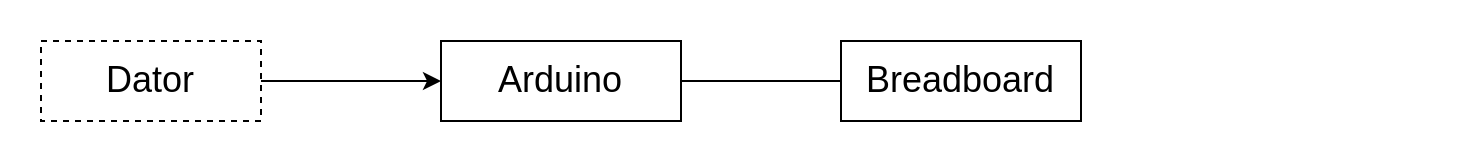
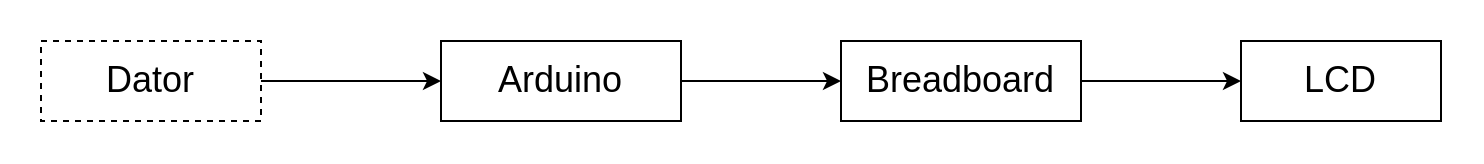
- <mxCell id="4" style="edgeStyle=orthogonalEdgeStyle;rounded=0;orthogonalLoop=1;jettySize=auto;html=1;exitX=1;exitY=0.5;exitDx=0;exitDy=0;fontSize=18;endArrow=none;" edge="1" parent="1" source="5" target="7"><mxGeometry relative="1" as="geometry" /></mxCell>
+ <mxCell id="4" style="edgeStyle=orthogonalEdgeStyle;rounded=0;orthogonalLoop=1;jettySize=auto;html=1;exitX=1;exitY=0.5;exitDx=0;exitDy=0;fontSize=18;" edge="1" parent="1" source="5" target="7"><mxGeometry relative="1" as="geometry" /></mxCell>
+ <mxCell id="6" style="edgeStyle=orthogonalEdgeStyle;rounded=0;orthogonalLoop=1;jettySize=auto;html=1;exitX=1;exitY=0.5;exitDx=0;exitDy=0;fontSize=18;" edge="1" parent="1" source="7" target="8"><mxGeometry relative="1" as="geometry" /></mxCell>
+ <mxCell id="8" value="LCD" style="rounded=0;whiteSpace=wrap;html=1;fontSize=18;" vertex="1" parent="1"><mxGeometry x="620" y="20" width="100" height="40" as="geometry" /></mxCell>
